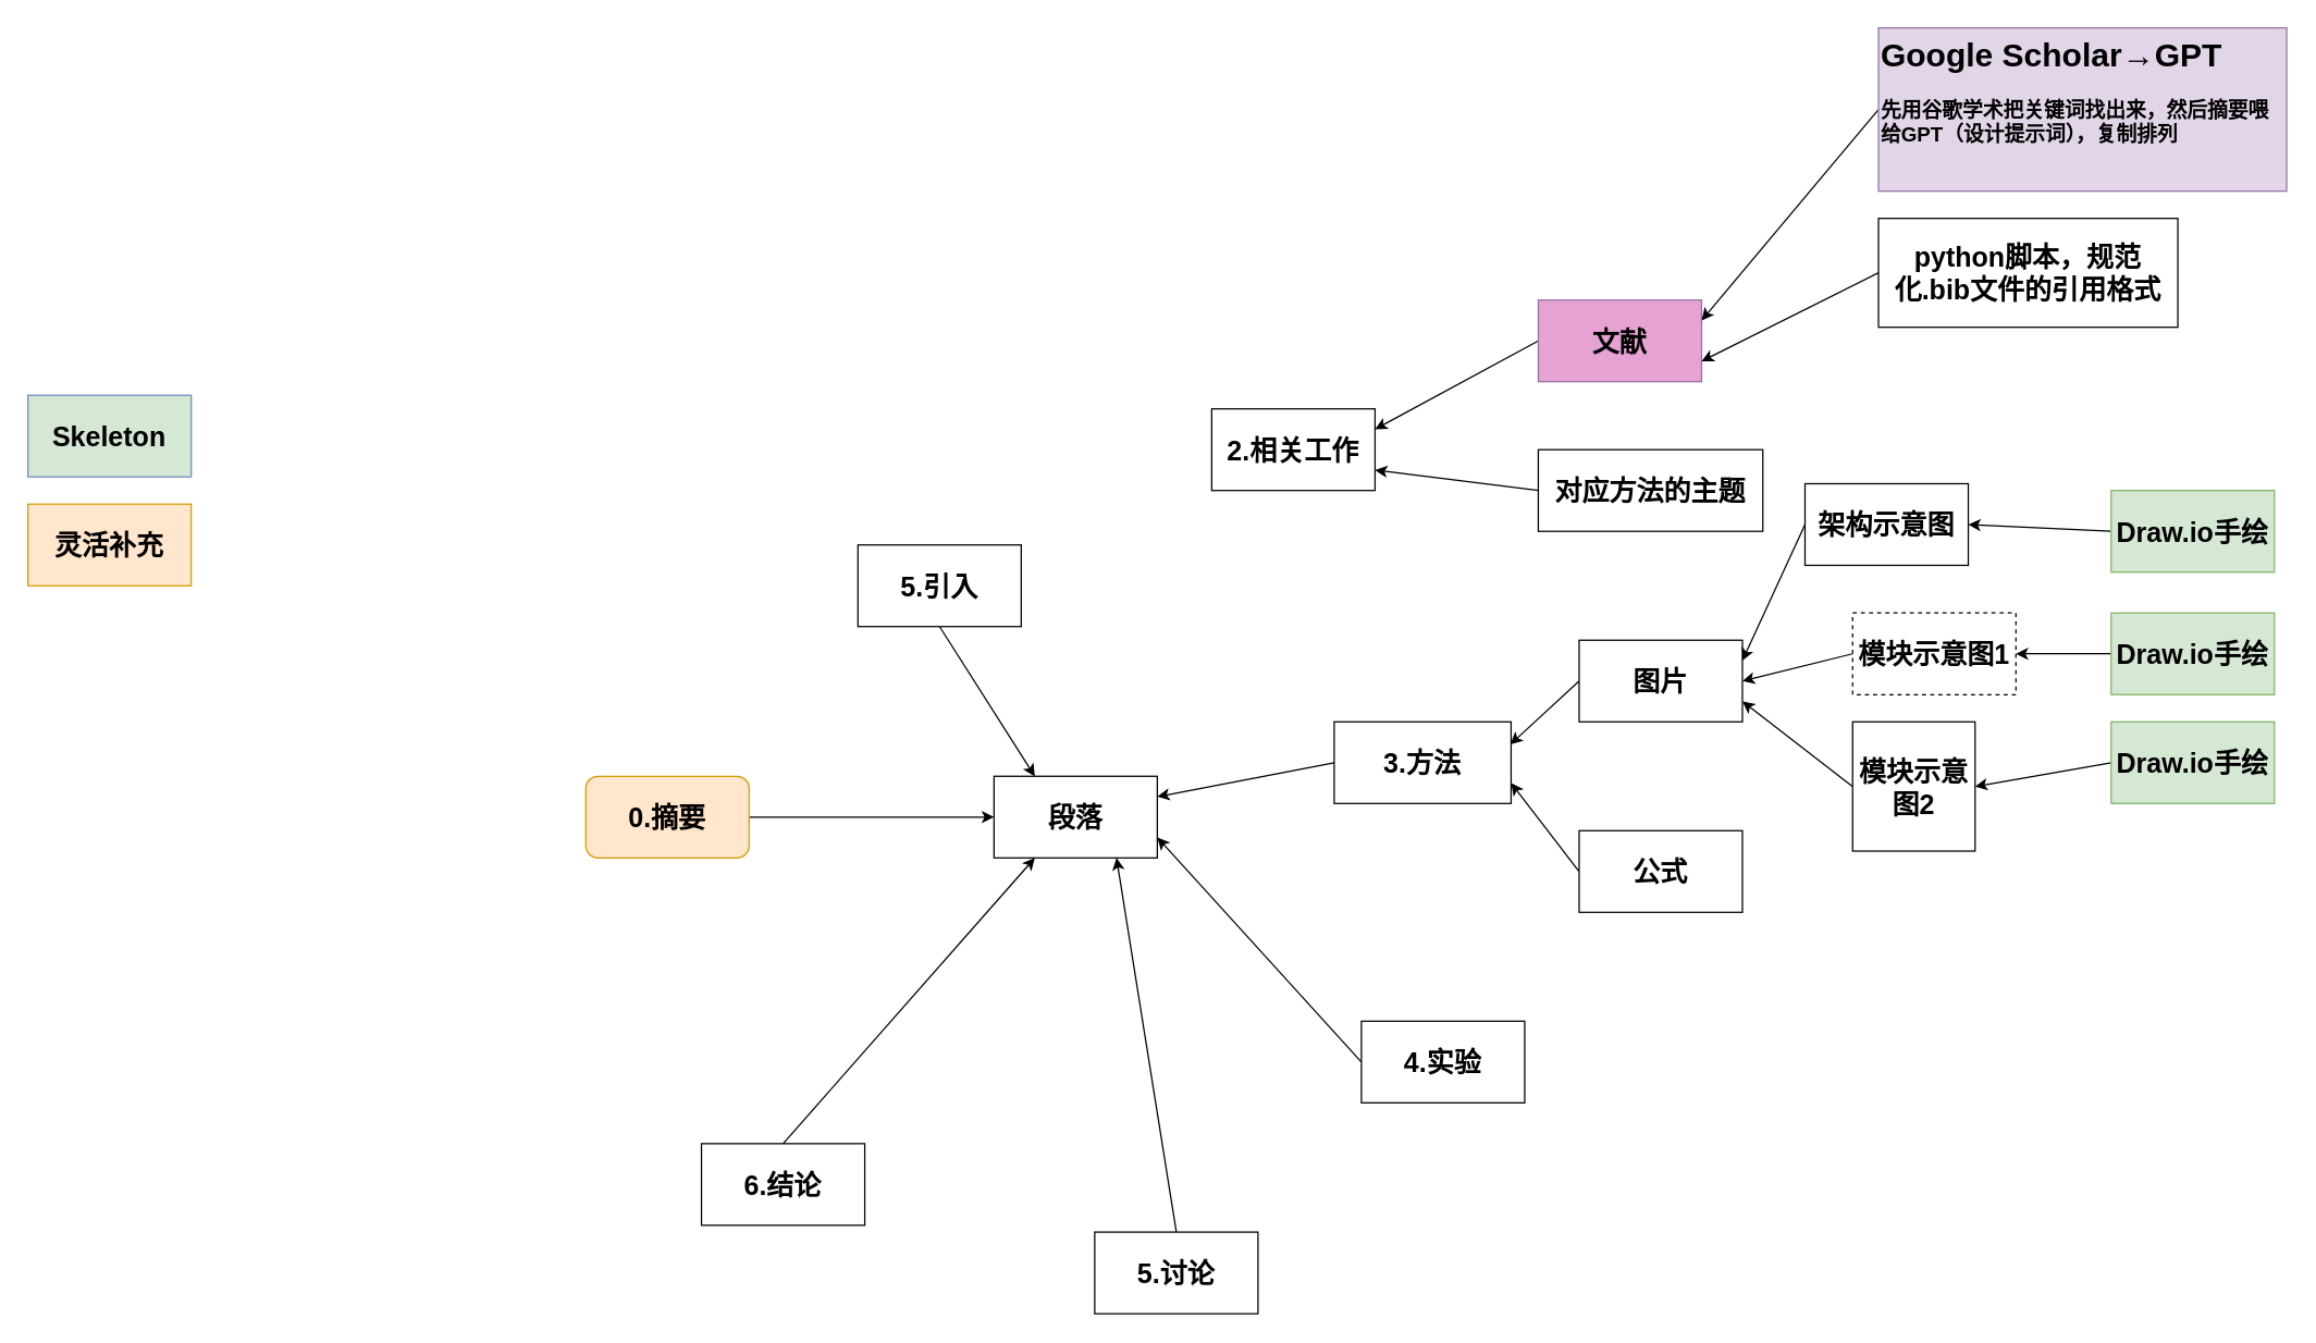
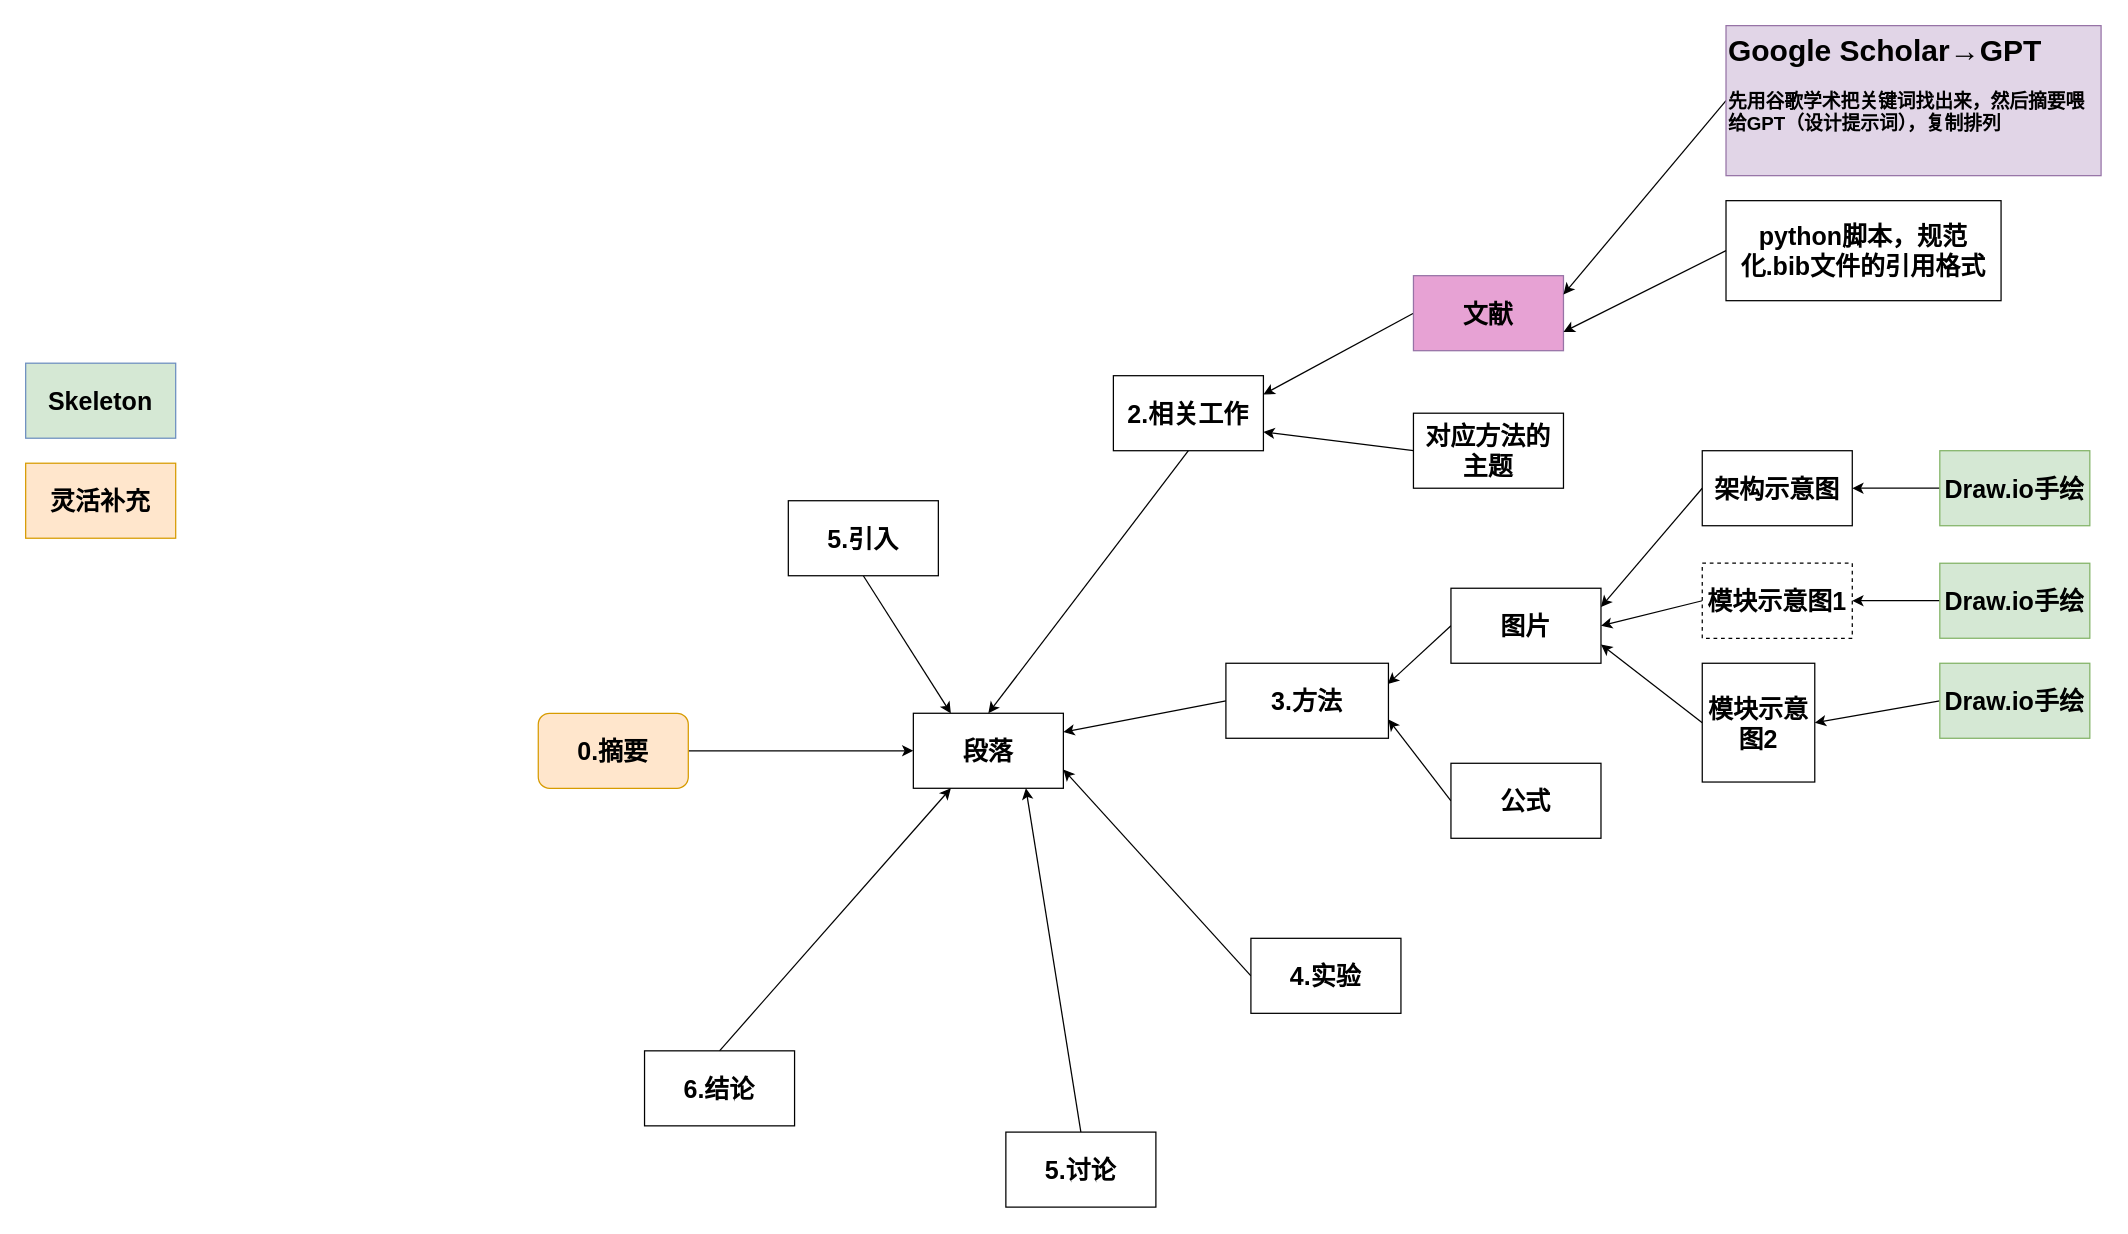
- <mxCell id="26" value="&lt;font style=&quot;font-size: 20px;&quot;&gt;&lt;b&gt;对应方法的主题&lt;/b&gt;&lt;/font&gt;" style="rounded=0;whiteSpace=wrap;html=1;" vertex="1" parent="1"><mxGeometry x="1130" y="330" width="165" height="60" as="geometry" /></mxCell>
+ <mxCell id="26" value="&lt;font style=&quot;font-size: 20px;&quot;&gt;&lt;b&gt;对应方法的主题&lt;/b&gt;&lt;/font&gt;" style="rounded=0;whiteSpace=wrap;html=1;" vertex="1" parent="1"><mxGeometry x="1130" y="330" width="120" height="60" as="geometry" /></mxCell>
- <mxCell id="28" value="&lt;span style=&quot;font-size: 20px;&quot;&gt;&lt;b&gt;架构示意图&lt;/b&gt;&lt;/span&gt;" style="rounded=0;whiteSpace=wrap;html=1;" vertex="1" parent="1"><mxGeometry x="1326" y="355" width="120" height="60" as="geometry" /></mxCell>
+ <mxCell id="28" value="&lt;span style=&quot;font-size: 20px;&quot;&gt;&lt;b&gt;架构示意图&lt;/b&gt;&lt;/span&gt;" style="rounded=0;whiteSpace=wrap;html=1;" vertex="1" parent="1"><mxGeometry x="1361" y="360" width="120" height="60" as="geometry" /></mxCell>
+ <mxCell id="10" style="edgeStyle=none;rounded=0;orthogonalLoop=1;jettySize=auto;html=1;exitX=0.5;exitY=1;exitDx=0;exitDy=0;entryX=0.5;entryY=0;entryDx=0;entryDy=0;" edge="1" parent="1" source="11" target="2"><mxGeometry relative="1" as="geometry" /></mxCell>
